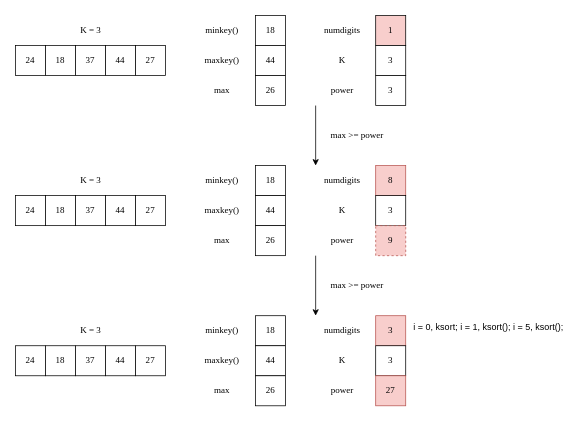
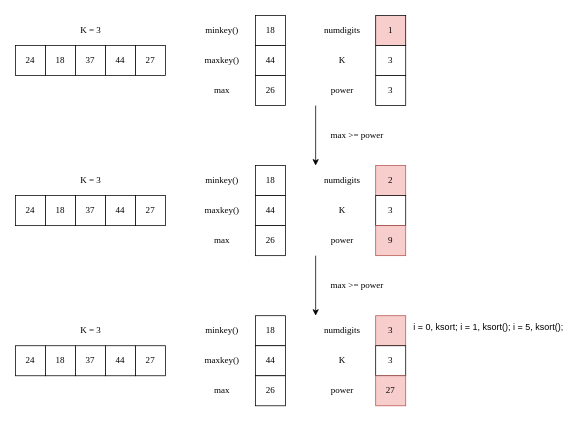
- <mxCell id="27" value="8" style="rounded=0;whiteSpace=wrap;html=1;fontFamily=Verdana;fillColor=#f8cecc;strokeColor=#b85450;" vertex="1" parent="1"><mxGeometry x="500" y="220" width="40" height="40" as="geometry" /></mxCell>
+ <mxCell id="27" value="2" style="rounded=0;whiteSpace=wrap;html=1;fontFamily=Verdana;fillColor=#f8cecc;strokeColor=#b85450;" vertex="1" parent="1"><mxGeometry x="500" y="220" width="40" height="40" as="geometry" /></mxCell>
- <mxCell id="31" value="9" style="rounded=0;whiteSpace=wrap;html=1;fontFamily=Verdana;fillColor=#f8cecc;strokeColor=#b85450;dashed=1;" vertex="1" parent="1"><mxGeometry x="500" y="300" width="40" height="40" as="geometry" /></mxCell>
+ <mxCell id="31" value="9" style="rounded=0;whiteSpace=wrap;html=1;fontFamily=Verdana;fillColor=#f8cecc;strokeColor=#b85450;" vertex="1" parent="1"><mxGeometry x="500" y="300" width="40" height="40" as="geometry" /></mxCell>
